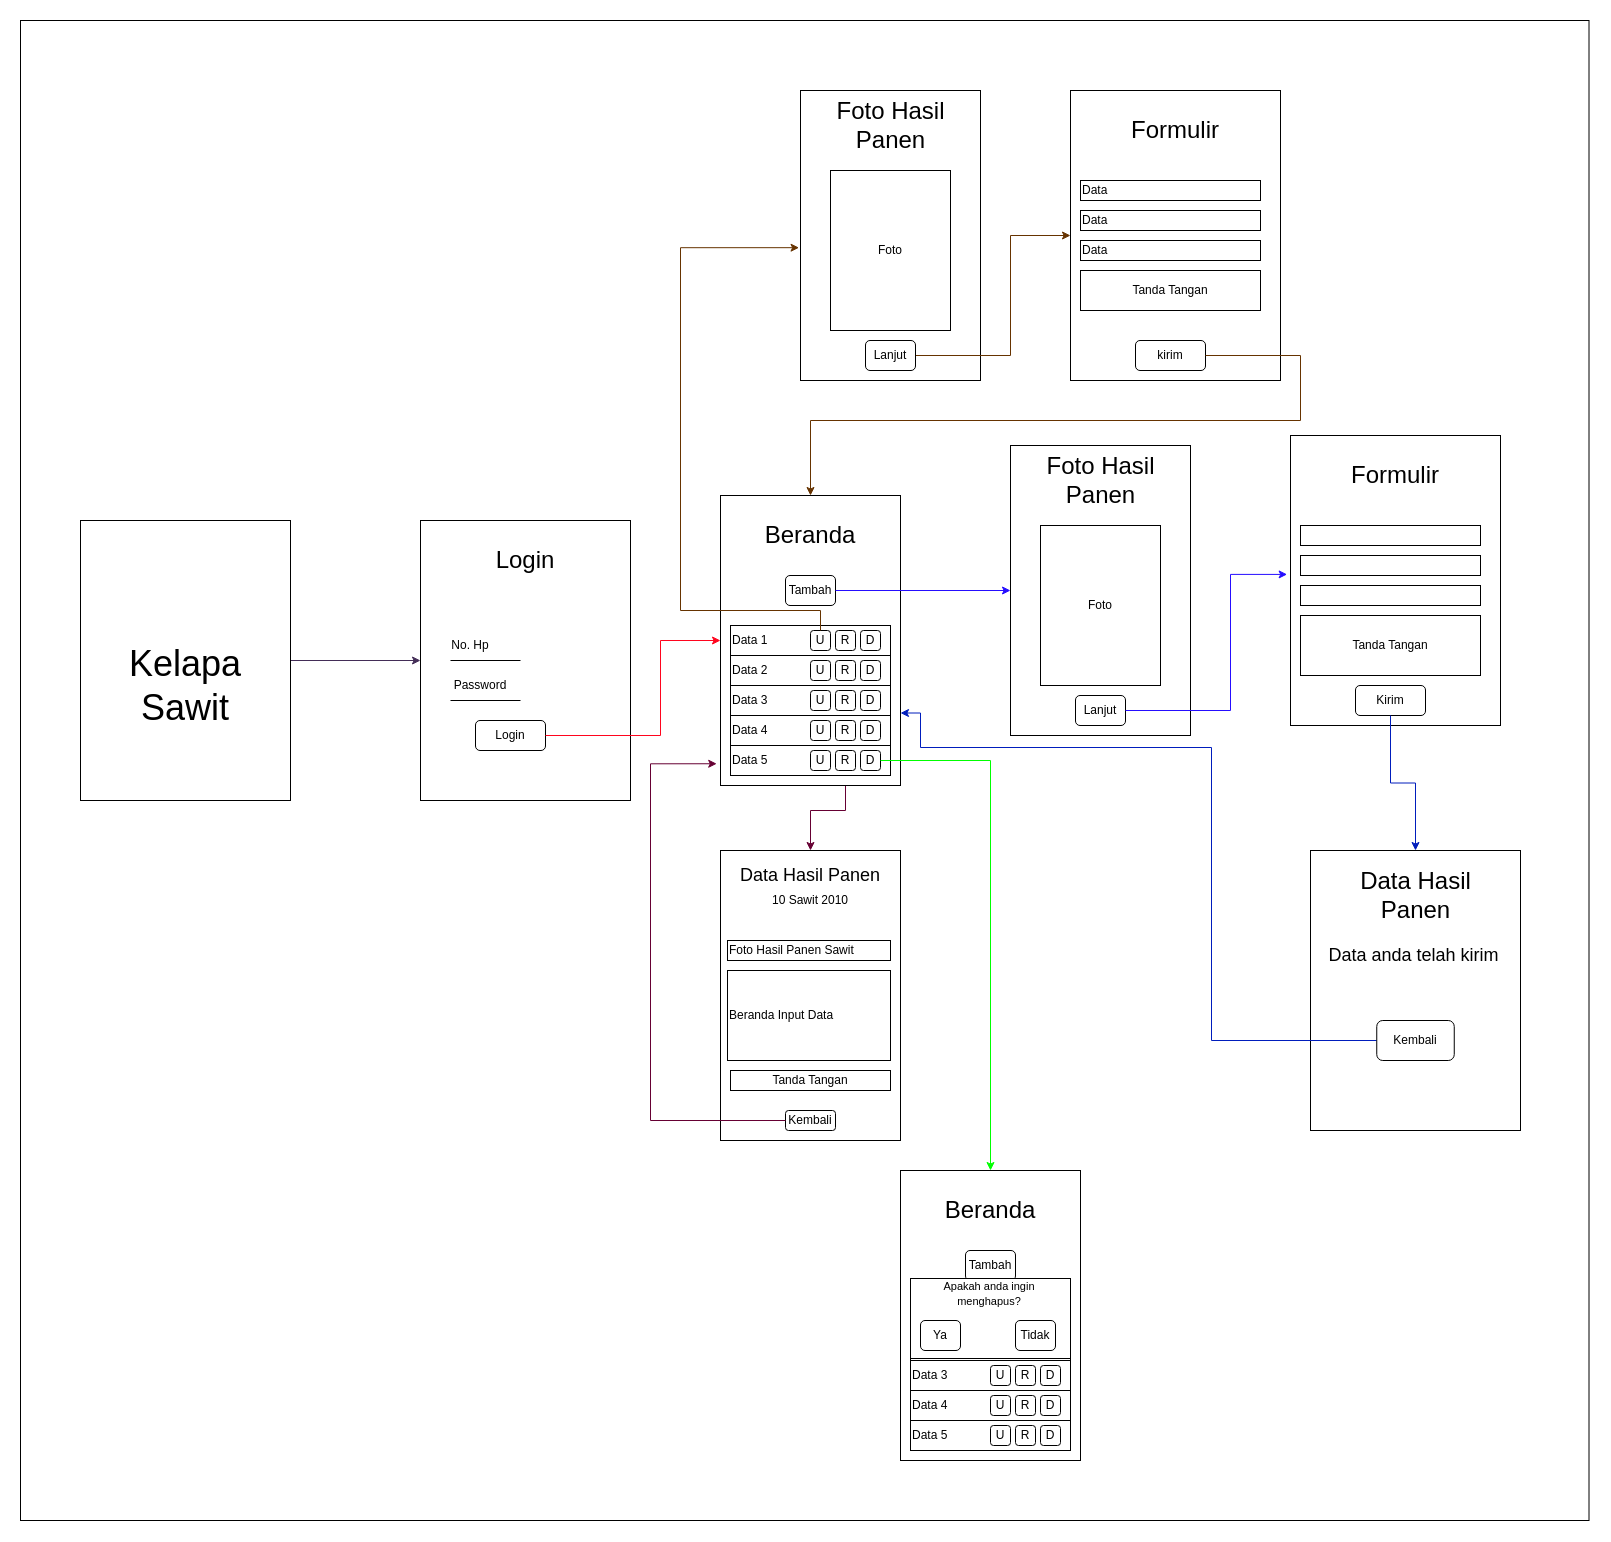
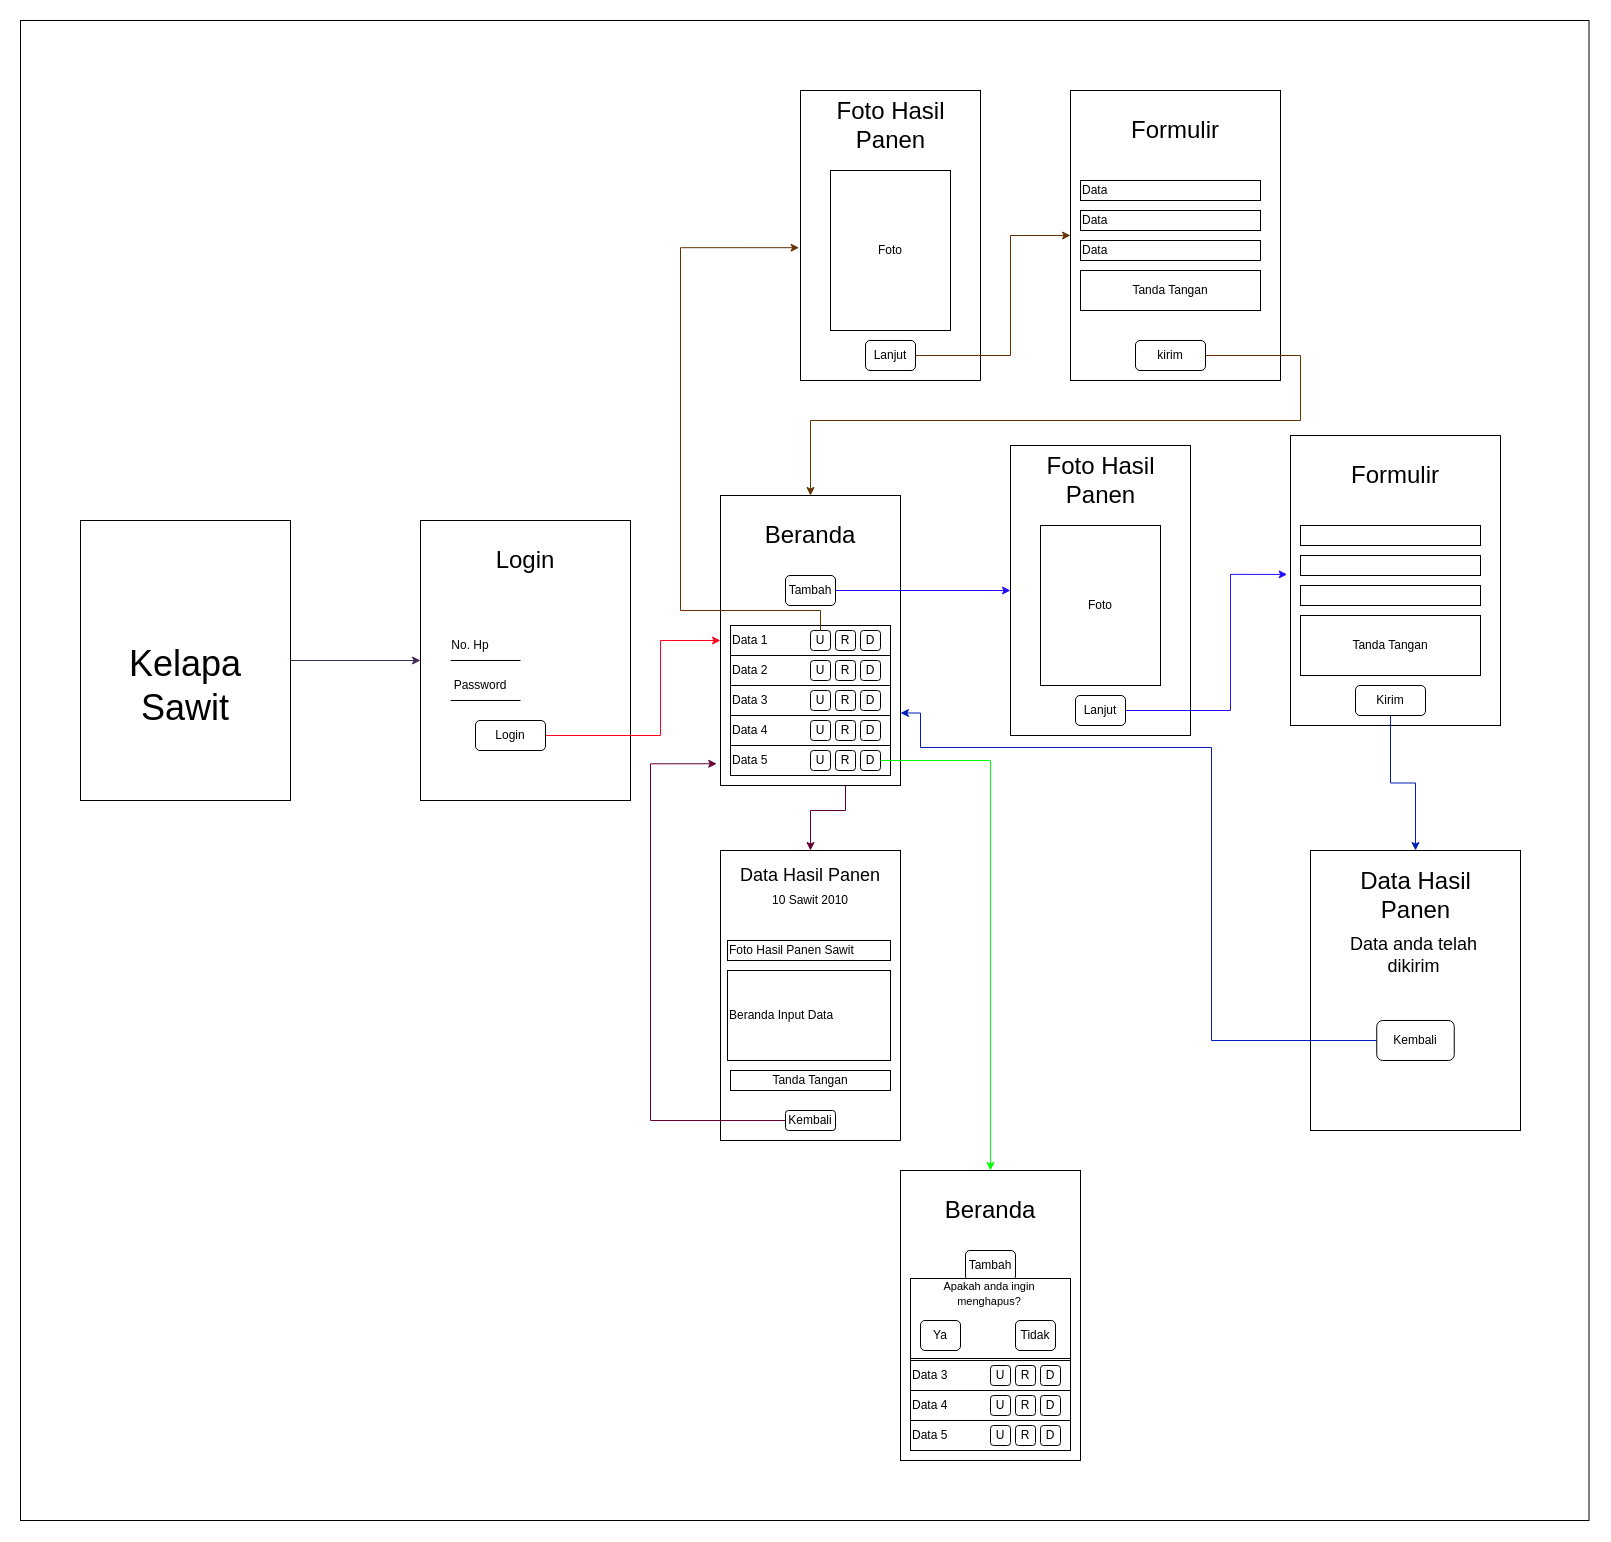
- <mxCell id="124" value="&lt;font style=&quot;font-size: 18px;&quot;&gt;Data anda telah kirim&lt;/font&gt;" style="text;html=1;strokeColor=none;fillColor=none;align=center;verticalAlign=middle;whiteSpace=wrap;rounded=0;" parent="1" vertex="1"><mxGeometry x="1324.06" y="940" width="179.37" height="30" as="geometry" /></mxCell>
+ <mxCell id="124" value="&lt;font style=&quot;font-size: 18px;&quot;&gt;Data anda telah dikirim&lt;/font&gt;" style="text;html=1;strokeColor=none;fillColor=none;align=center;verticalAlign=middle;whiteSpace=wrap;rounded=0;" parent="1" vertex="1"><mxGeometry x="1324.06" y="940" width="179.37" height="30" as="geometry" /></mxCell>
